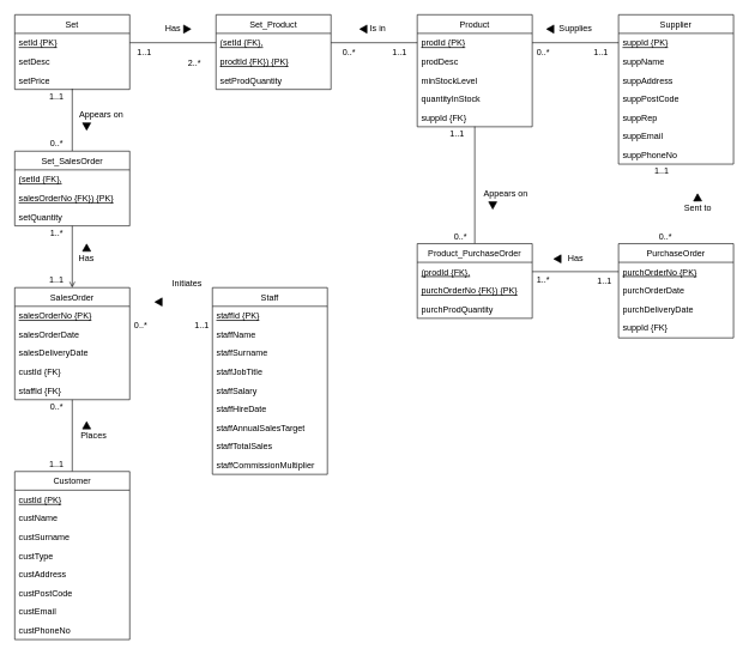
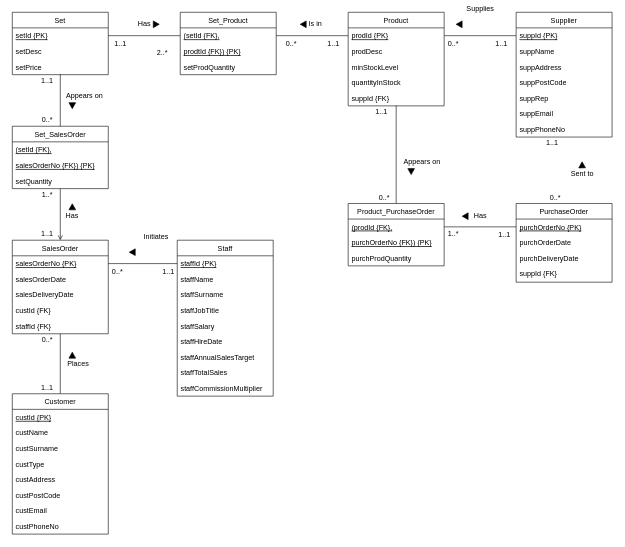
- <mxCell id="99" value="Supplies" style="text;html=1;align=center;verticalAlign=middle;resizable=0;points=[];autosize=1;" parent="1" vertex="1"><mxGeometry x="770" y="29.99" width="60" height="20" as="geometry" /></mxCell>
+ <mxCell id="99" value="Supplies" style="text;html=1;align=center;verticalAlign=middle;resizable=0;points=[];autosize=1;" parent="1" vertex="1"><mxGeometry x="770" y="4.99" width="60" height="20" as="geometry" /></mxCell>
+ <mxCell id="43" style="edgeStyle=orthogonalEdgeStyle;rounded=0;orthogonalLoop=1;jettySize=auto;html=1;endArrow=none;endFill=0;" parent="1" source="28" target="69" edge="1"><mxGeometry relative="1" as="geometry" /></mxCell>
